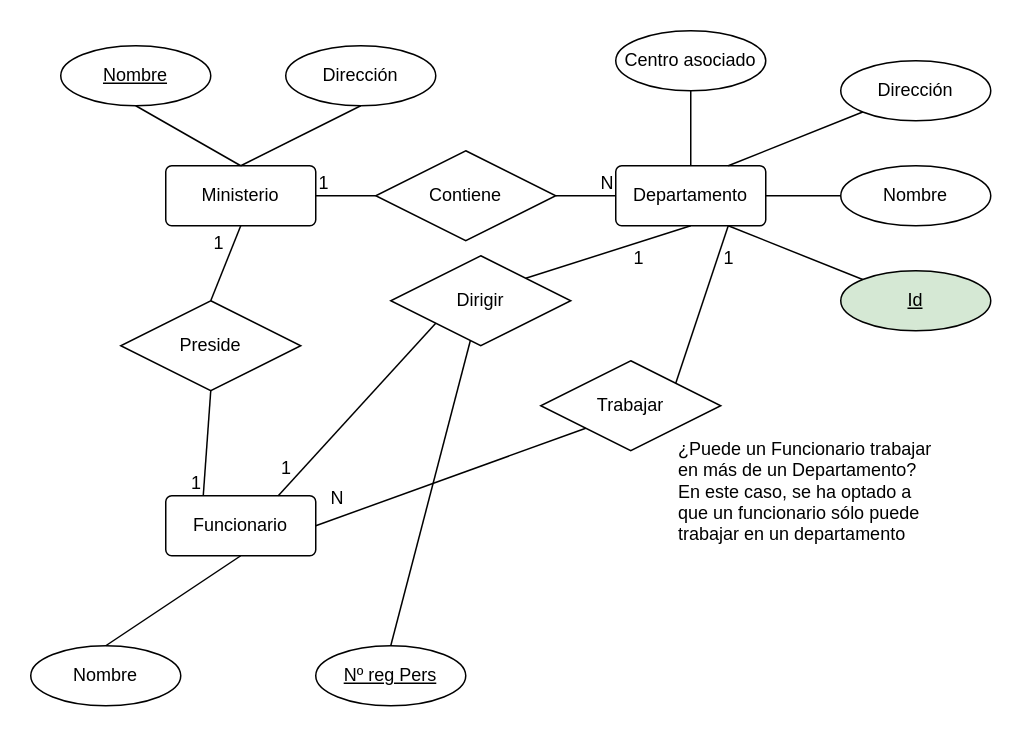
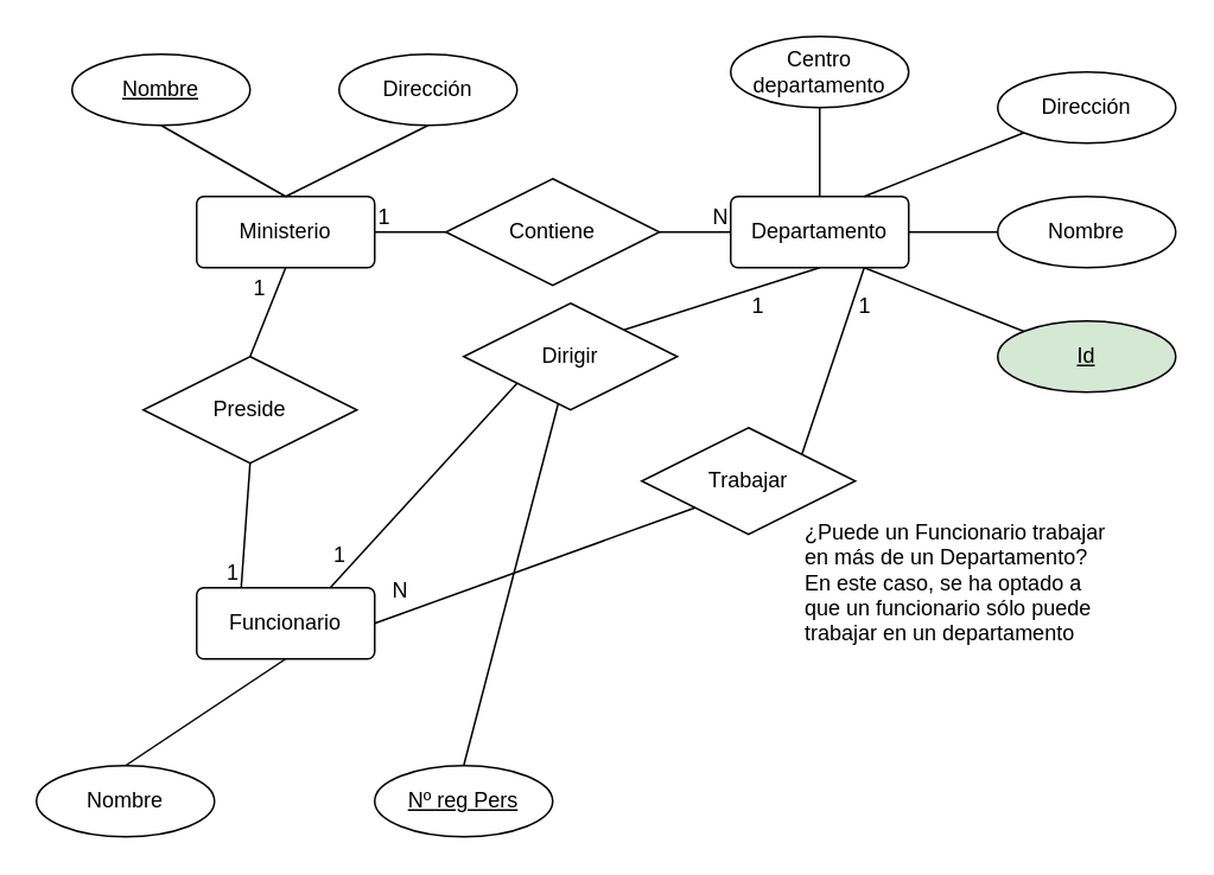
- <mxCell id="14" value="Centro asociado" style="ellipse;whiteSpace=wrap;html=1;align=center;" vertex="1" parent="1"><mxGeometry x="410" y="20" width="100" height="40" as="geometry" /></mxCell>
+ <mxCell id="14" value="Centro departamento" style="ellipse;whiteSpace=wrap;html=1;align=center;" vertex="1" parent="1"><mxGeometry x="410" y="20" width="100" height="40" as="geometry" /></mxCell>
